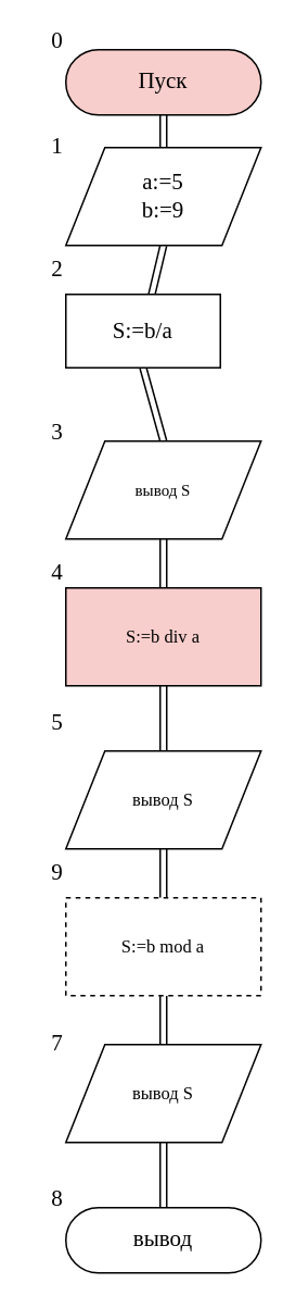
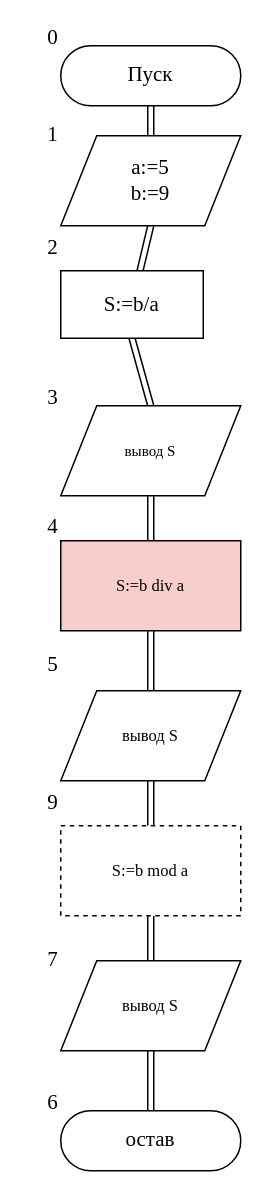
- <mxCell id="3" value="Пуск" parent="1" style="rounded=1;whiteSpace=wrap;html=1;arcSize=50;fontFamily=Times New Roman;fontSize=14;fillColor=#f8cecc;" vertex="1"><mxGeometry as="geometry" x="40" y="30" width="120" height="40" /></mxCell>
+ <mxCell id="3" value="Пуск" parent="1" style="rounded=1;whiteSpace=wrap;html=1;arcSize=50;fontFamily=Times New Roman;fontSize=14;" vertex="1"><mxGeometry as="geometry" x="40" y="30" width="120" height="40" /></mxCell>
- <mxCell id="27" value="8" parent="1" style="text;html=1;strokeColor=none;fillColor=none;align=center;verticalAlign=middle;whiteSpace=wrap;rounded=0;fontFamily=Times New Roman;fontSize=14;" vertex="1"><mxGeometry as="geometry" x="20" y="730" width="30" height="10" /></mxCell>
+ <mxCell id="27" value="6" parent="1" style="text;html=1;strokeColor=none;fillColor=none;align=center;verticalAlign=middle;whiteSpace=wrap;rounded=0;fontFamily=Times New Roman;fontSize=14;" vertex="1"><mxGeometry as="geometry" x="20" y="730" width="30" height="10" /></mxCell>
- <mxCell id="24" value="вывод" parent="1" style="rounded=1;whiteSpace=wrap;html=1;arcSize=50;fontFamily=Times New Roman;fontSize=14;" vertex="1"><mxGeometry as="geometry" x="40" y="740" width="120" height="40" /></mxCell>
+ <mxCell id="24" value="остав" parent="1" style="rounded=1;whiteSpace=wrap;html=1;arcSize=50;fontFamily=Times New Roman;fontSize=14;" vertex="1"><mxGeometry as="geometry" x="40" y="740" width="120" height="40" /></mxCell>
